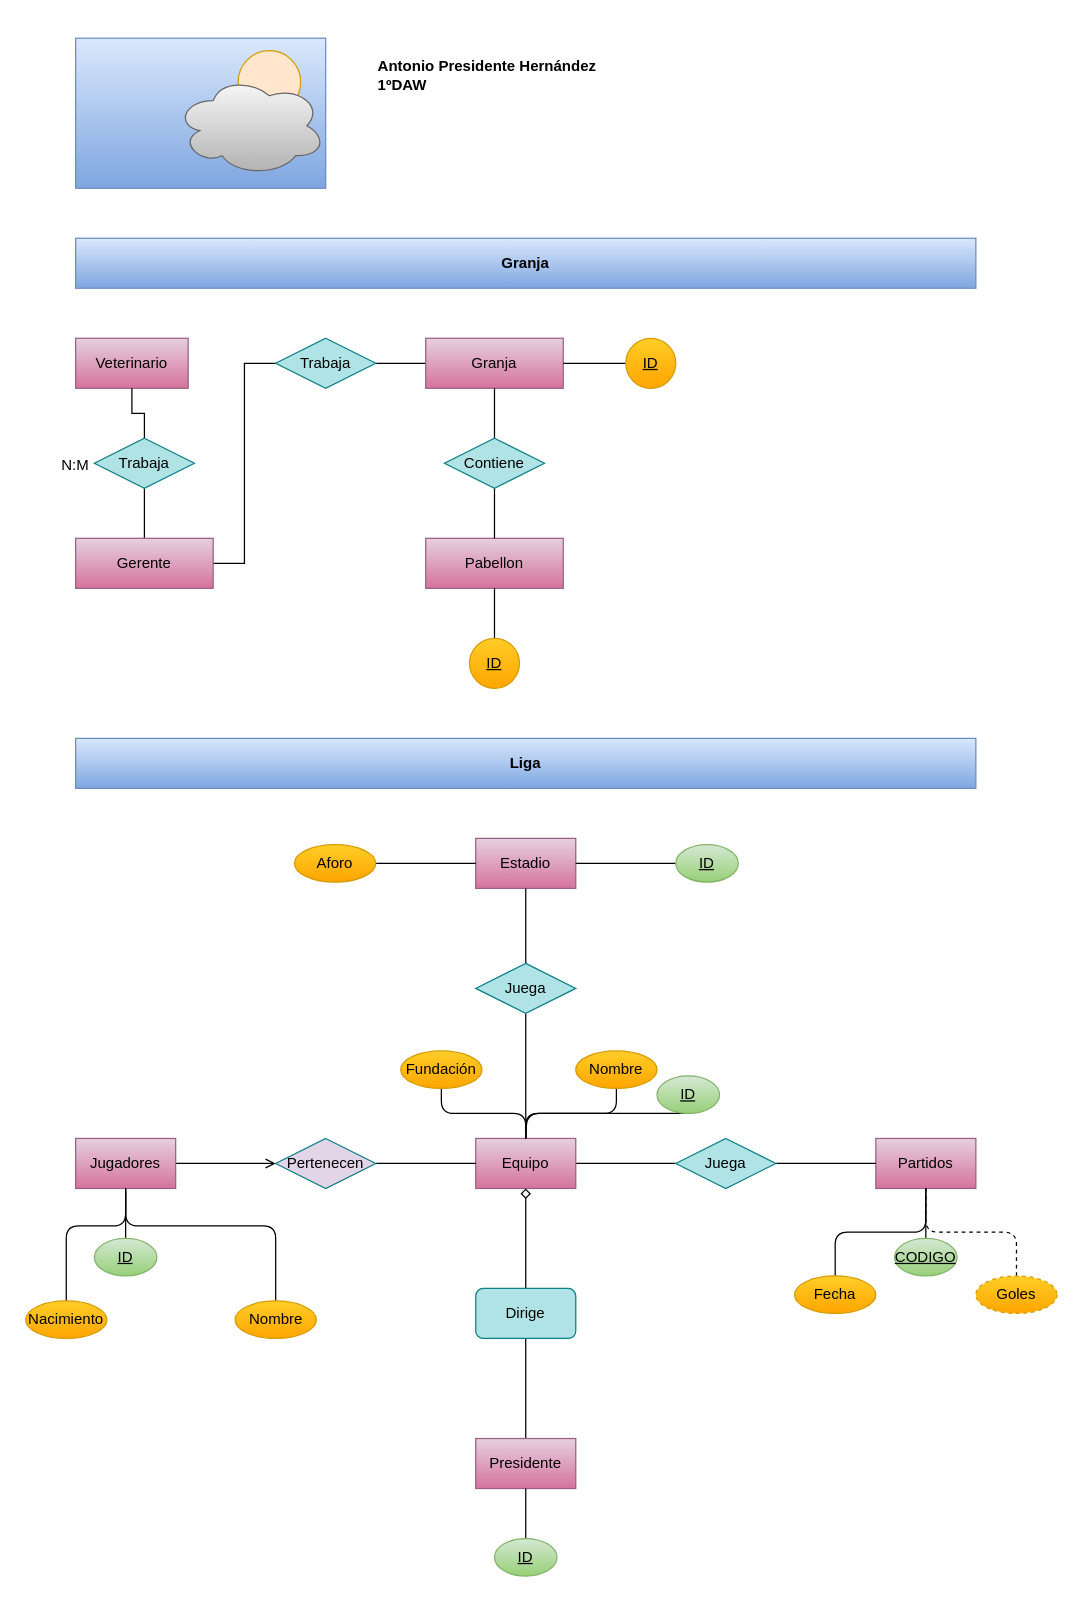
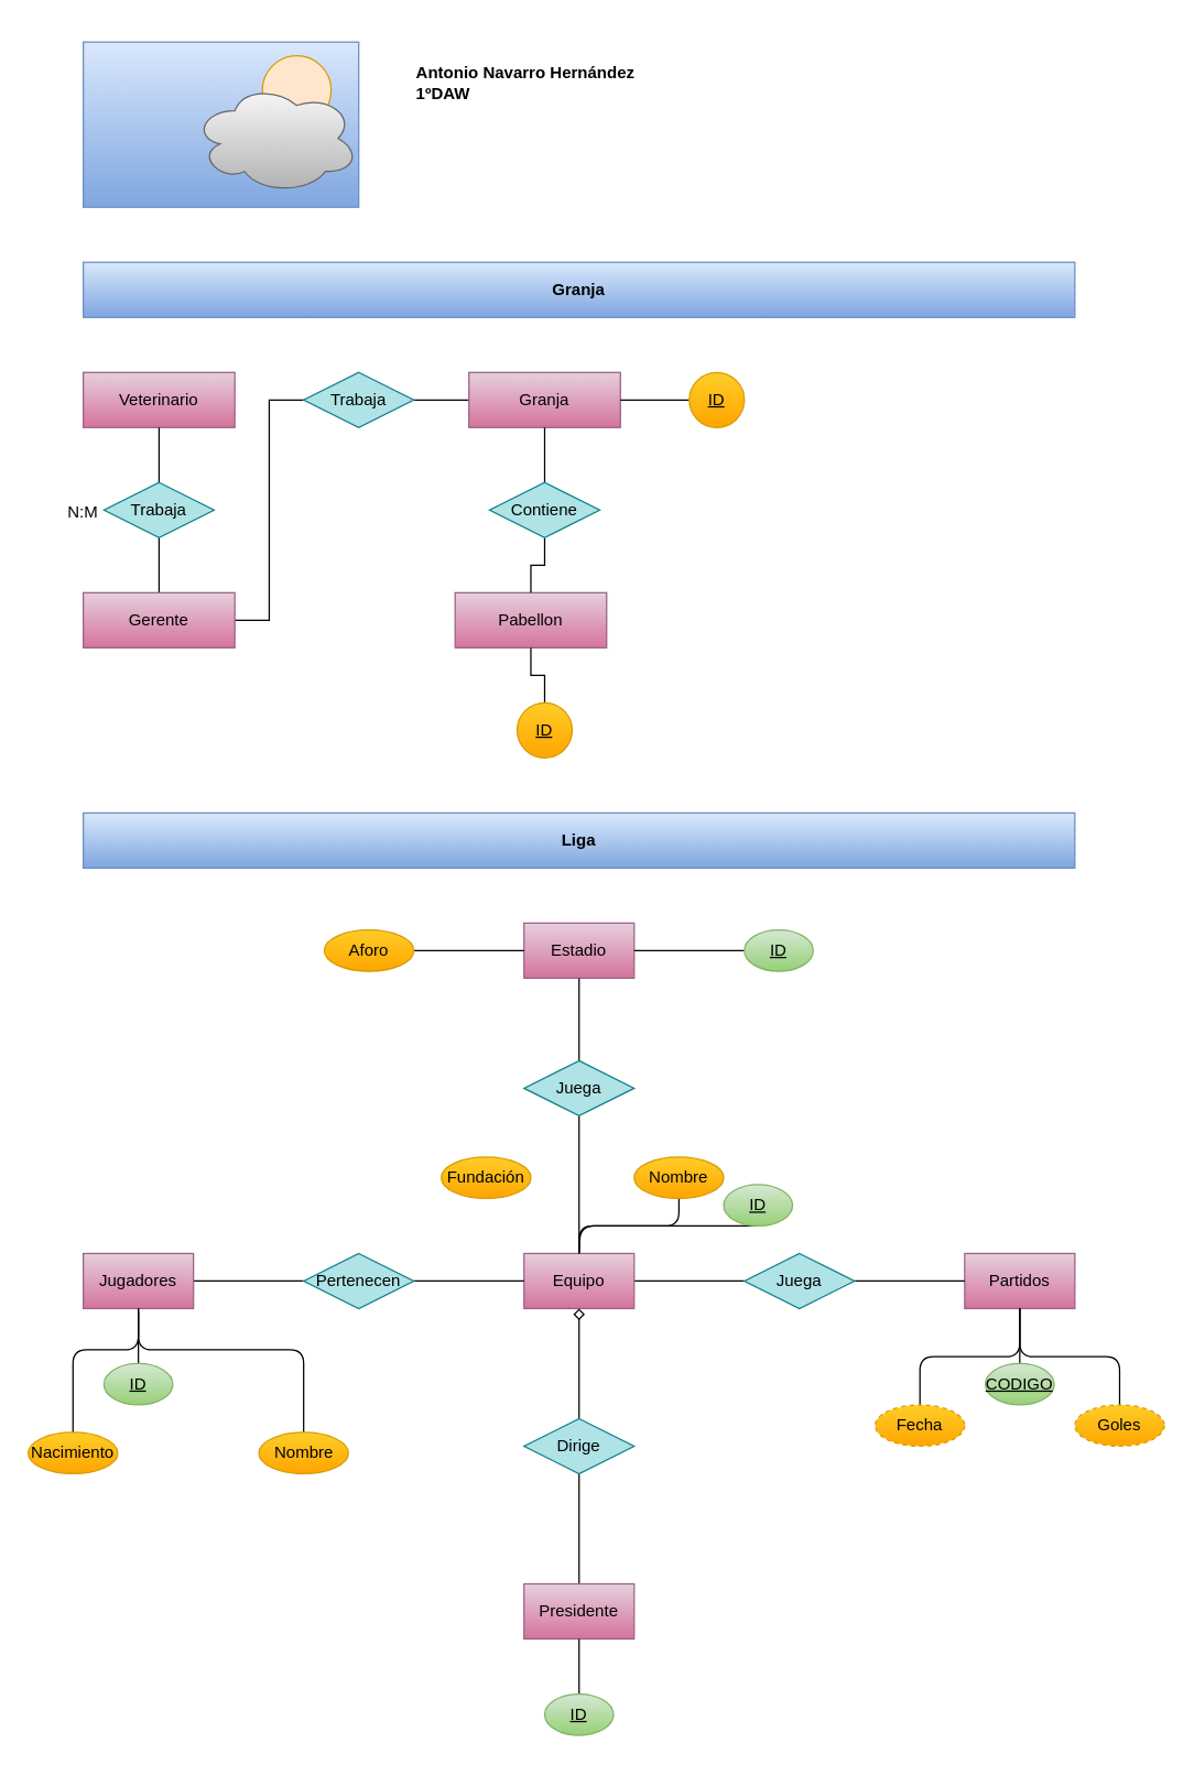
- <mxCell id="45" value="&lt;div align=&quot;left&quot;&gt;&lt;b&gt;Antonio Presidente Hernández&lt;/b&gt;&lt;/div&gt;&lt;div align=&quot;left&quot;&gt;&lt;b&gt;1ºDAW&lt;br&gt;&lt;/b&gt;&lt;/div&gt;" style="text;html=1;align=left;verticalAlign=middle;whiteSpace=wrap;rounded=0;" vertex="1" parent="1"><mxGeometry x="300" y="20" width="180" height="80" as="geometry" /></mxCell>
+ <mxCell id="45" value="&lt;div align=&quot;left&quot;&gt;&lt;b&gt;Antonio Navarro Hernández&lt;/b&gt;&lt;/div&gt;&lt;div align=&quot;left&quot;&gt;&lt;b&gt;1ºDAW&lt;br&gt;&lt;/b&gt;&lt;/div&gt;" style="text;html=1;align=left;verticalAlign=middle;whiteSpace=wrap;rounded=0;" vertex="1" parent="1"><mxGeometry x="300" y="20" width="180" height="80" as="geometry" /></mxCell>
- <mxCell id="5" value="&lt;div&gt;Veterinario&lt;/div&gt;" style="rounded=0;whiteSpace=wrap;html=1;fillColor=#e6d0de;gradientColor=#d5739d;strokeColor=#996185;" vertex="1" parent="1"><mxGeometry x="60" y="270" width="90" height="40" as="geometry" /></mxCell>
+ <mxCell id="5" value="&lt;div&gt;Veterinario&lt;/div&gt;" style="rounded=0;whiteSpace=wrap;html=1;fillColor=#e6d0de;gradientColor=#d5739d;strokeColor=#996185;" vertex="1" parent="1"><mxGeometry x="60" y="270" width="110" height="40" as="geometry" /></mxCell>
- <mxCell id="16" value="&lt;div&gt;Pabellon&lt;/div&gt;" style="rounded=0;whiteSpace=wrap;html=1;fillColor=#e6d0de;gradientColor=#d5739d;strokeColor=#996185;" vertex="1" parent="1"><mxGeometry x="340" y="430" width="110" height="40" as="geometry" /></mxCell>
+ <mxCell id="16" value="&lt;div&gt;Pabellon&lt;/div&gt;" style="rounded=0;whiteSpace=wrap;html=1;fillColor=#e6d0de;gradientColor=#d5739d;strokeColor=#996185;" vertex="1" parent="1"><mxGeometry x="330" y="430" width="110" height="40" as="geometry" /></mxCell>
- <mxCell id="59" style="edgeStyle=orthogonalEdgeStyle;rounded=1;orthogonalLoop=1;jettySize=auto;html=1;exitX=0.5;exitY=1;exitDx=0;exitDy=0;entryX=0.5;entryY=0;entryDx=0;entryDy=0;endArrow=none;endFill=0;curved=0;" edge="1" parent="1" source="60" target="21"><mxGeometry relative="1" as="geometry" /></mxCell>
- <mxCell id="17" style="edgeStyle=orthogonalEdgeStyle;rounded=0;orthogonalLoop=1;jettySize=auto;html=1;exitX=1;exitY=0.5;exitDx=0;exitDy=0;entryX=0;entryY=0.5;entryDx=0;entryDy=0;endArrow=open;endFill=0;" edge="1" parent="1" source="18" target="24"><mxGeometry relative="1" as="geometry" /></mxCell>
+ <mxCell id="17" style="edgeStyle=orthogonalEdgeStyle;rounded=0;orthogonalLoop=1;jettySize=auto;html=1;exitX=1;exitY=0.5;exitDx=0;exitDy=0;entryX=0;entryY=0.5;entryDx=0;entryDy=0;endArrow=none;endFill=0;" edge="1" parent="1" source="18" target="24"><mxGeometry relative="1" as="geometry" /></mxCell>
- <mxCell id="24" value="Pertenecen" style="rhombus;whiteSpace=wrap;html=1;fillColor=#e1d5e7;strokeColor=#0e8088;" vertex="1" parent="1"><mxGeometry x="220" y="910" width="80" height="40" as="geometry" /></mxCell>
+ <mxCell id="24" value="Pertenecen" style="rhombus;whiteSpace=wrap;html=1;fillColor=#b0e3e6;strokeColor=#0e8088;" vertex="1" parent="1"><mxGeometry x="220" y="910" width="80" height="40" as="geometry" /></mxCell>
- <mxCell id="65" style="edgeStyle=orthogonalEdgeStyle;rounded=1;orthogonalLoop=1;jettySize=auto;html=1;exitX=0.5;exitY=0;exitDx=0;exitDy=0;entryX=0.5;entryY=1;entryDx=0;entryDy=0;endArrow=none;endFill=0;curved=0;dashed=1;" edge="1" parent="1" source="66" target="22"><mxGeometry relative="1" as="geometry" /></mxCell>
+ <mxCell id="65" style="edgeStyle=orthogonalEdgeStyle;rounded=1;orthogonalLoop=1;jettySize=auto;html=1;exitX=0.5;exitY=0;exitDx=0;exitDy=0;entryX=0.5;entryY=1;entryDx=0;entryDy=0;endArrow=none;endFill=0;curved=0;" edge="1" parent="1" source="66" target="22"><mxGeometry relative="1" as="geometry" /></mxCell>
- <mxCell id="64" value="Fecha" style="ellipse;whiteSpace=wrap;html=1;fillColor=#ffcd28;strokeColor=#d79b00;gradientColor=#ffa500;" vertex="1" parent="1"><mxGeometry x="635" y="1020" width="65" height="30" as="geometry" /></mxCell>
+ <mxCell id="64" value="Fecha" style="ellipse;whiteSpace=wrap;html=1;fillColor=#ffcd28;strokeColor=#d79b00;gradientColor=#ffa500;dashed=1;" vertex="1" parent="1"><mxGeometry x="635" y="1020" width="65" height="30" as="geometry" /></mxCell>
- <mxCell id="30" value="&lt;div&gt;Dirige&lt;/div&gt;" style="whiteSpace=wrap;html=1;fillColor=#b0e3e6;strokeColor=#0e8088;rounded=1;" vertex="1" parent="1"><mxGeometry x="380" y="1030" width="80" height="40" as="geometry" /></mxCell>
+ <mxCell id="30" value="&lt;div&gt;Dirige&lt;/div&gt;" style="rhombus;whiteSpace=wrap;html=1;fillColor=#b0e3e6;strokeColor=#0e8088;" vertex="1" parent="1"><mxGeometry x="380" y="1030" width="80" height="40" as="geometry" /></mxCell>
